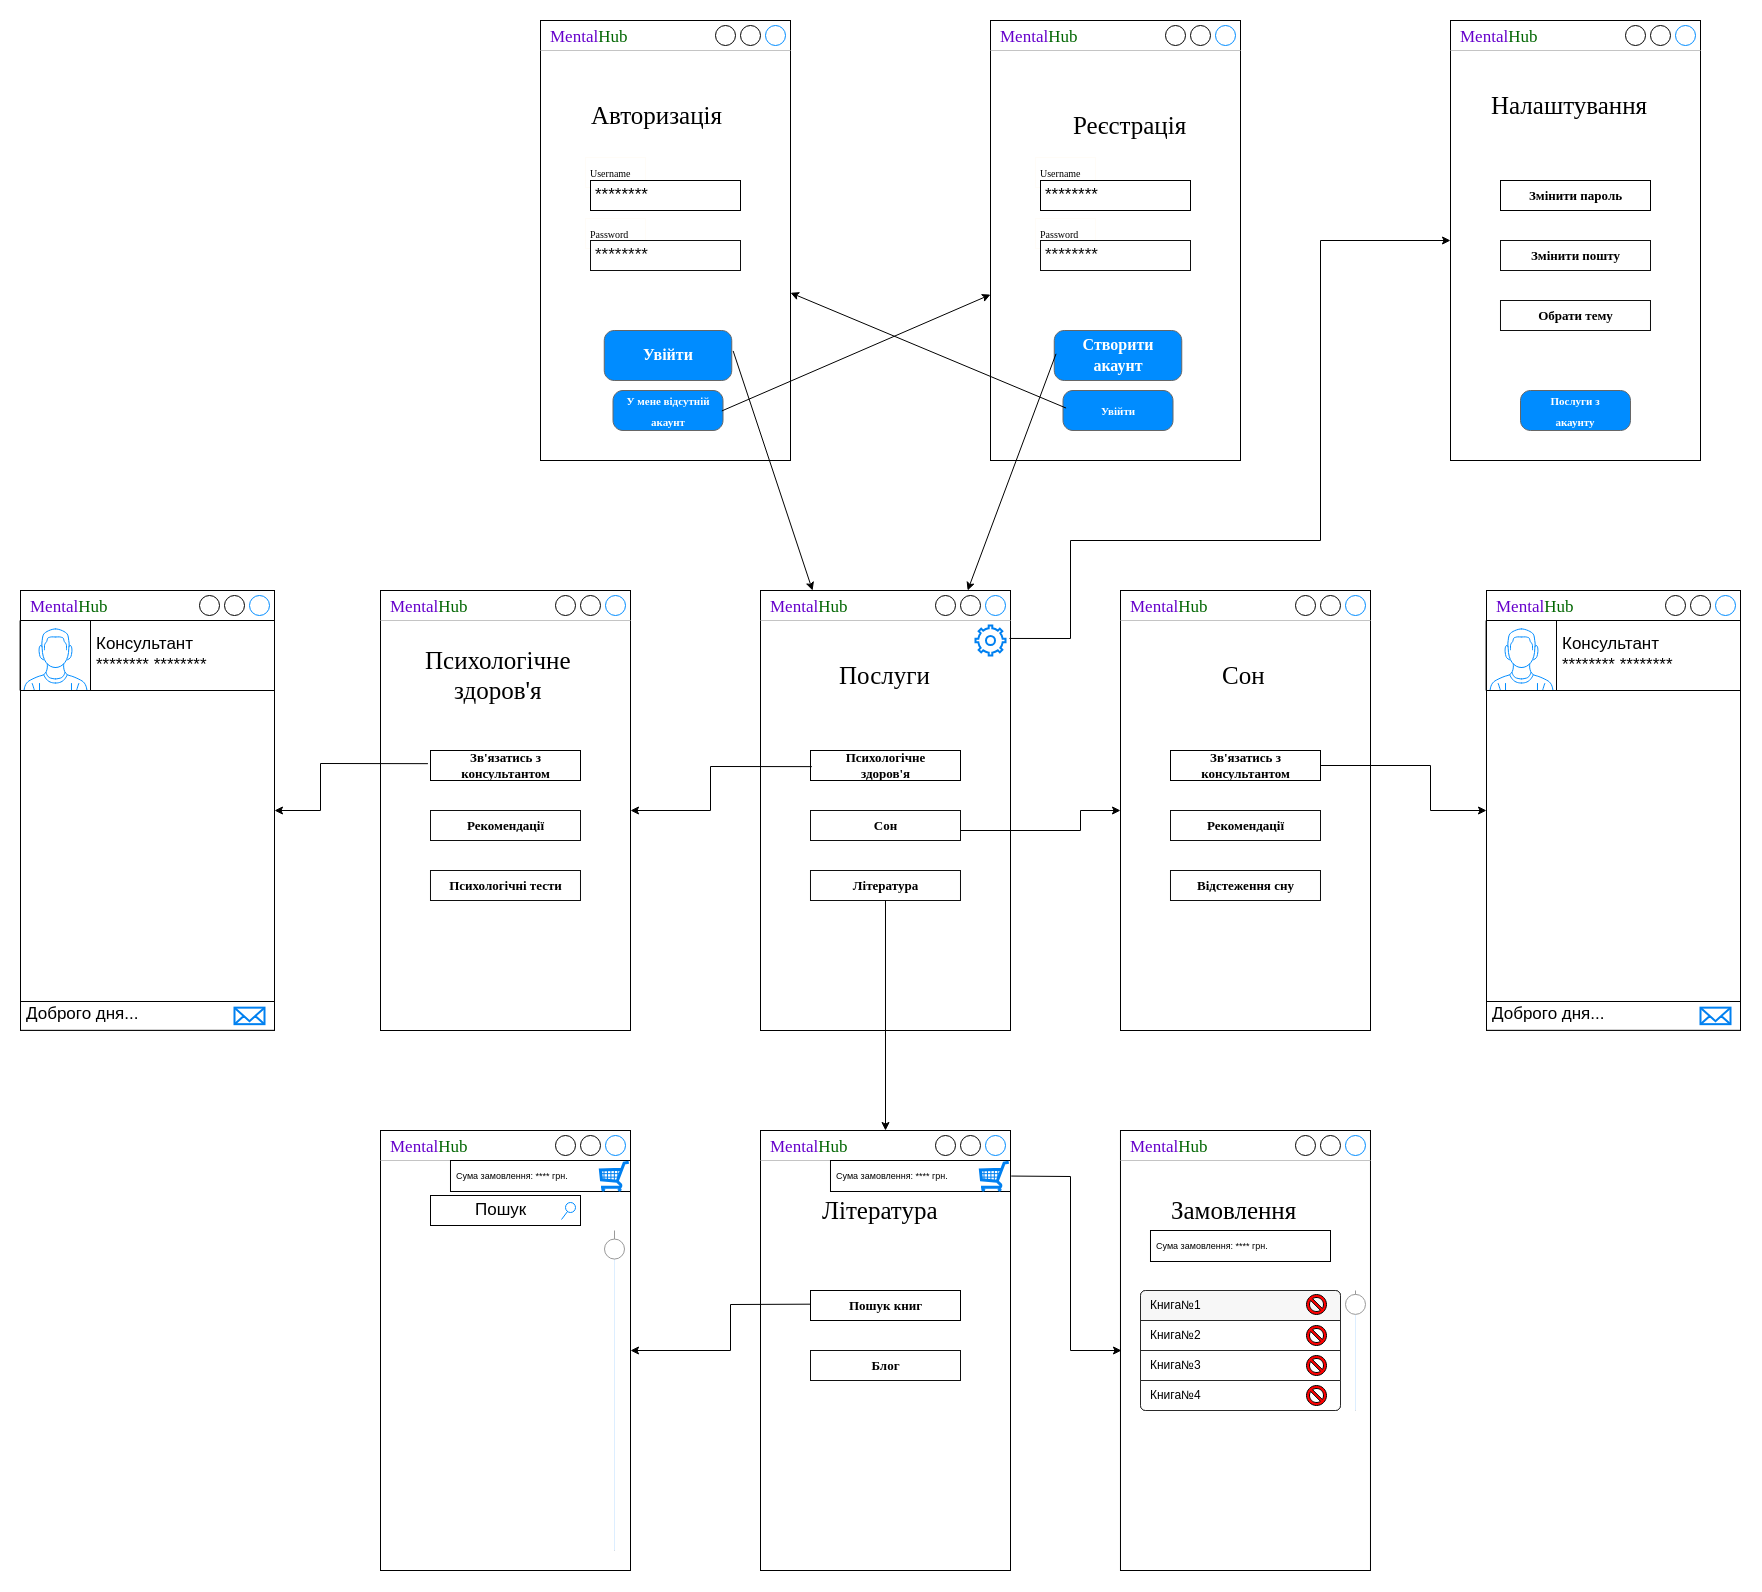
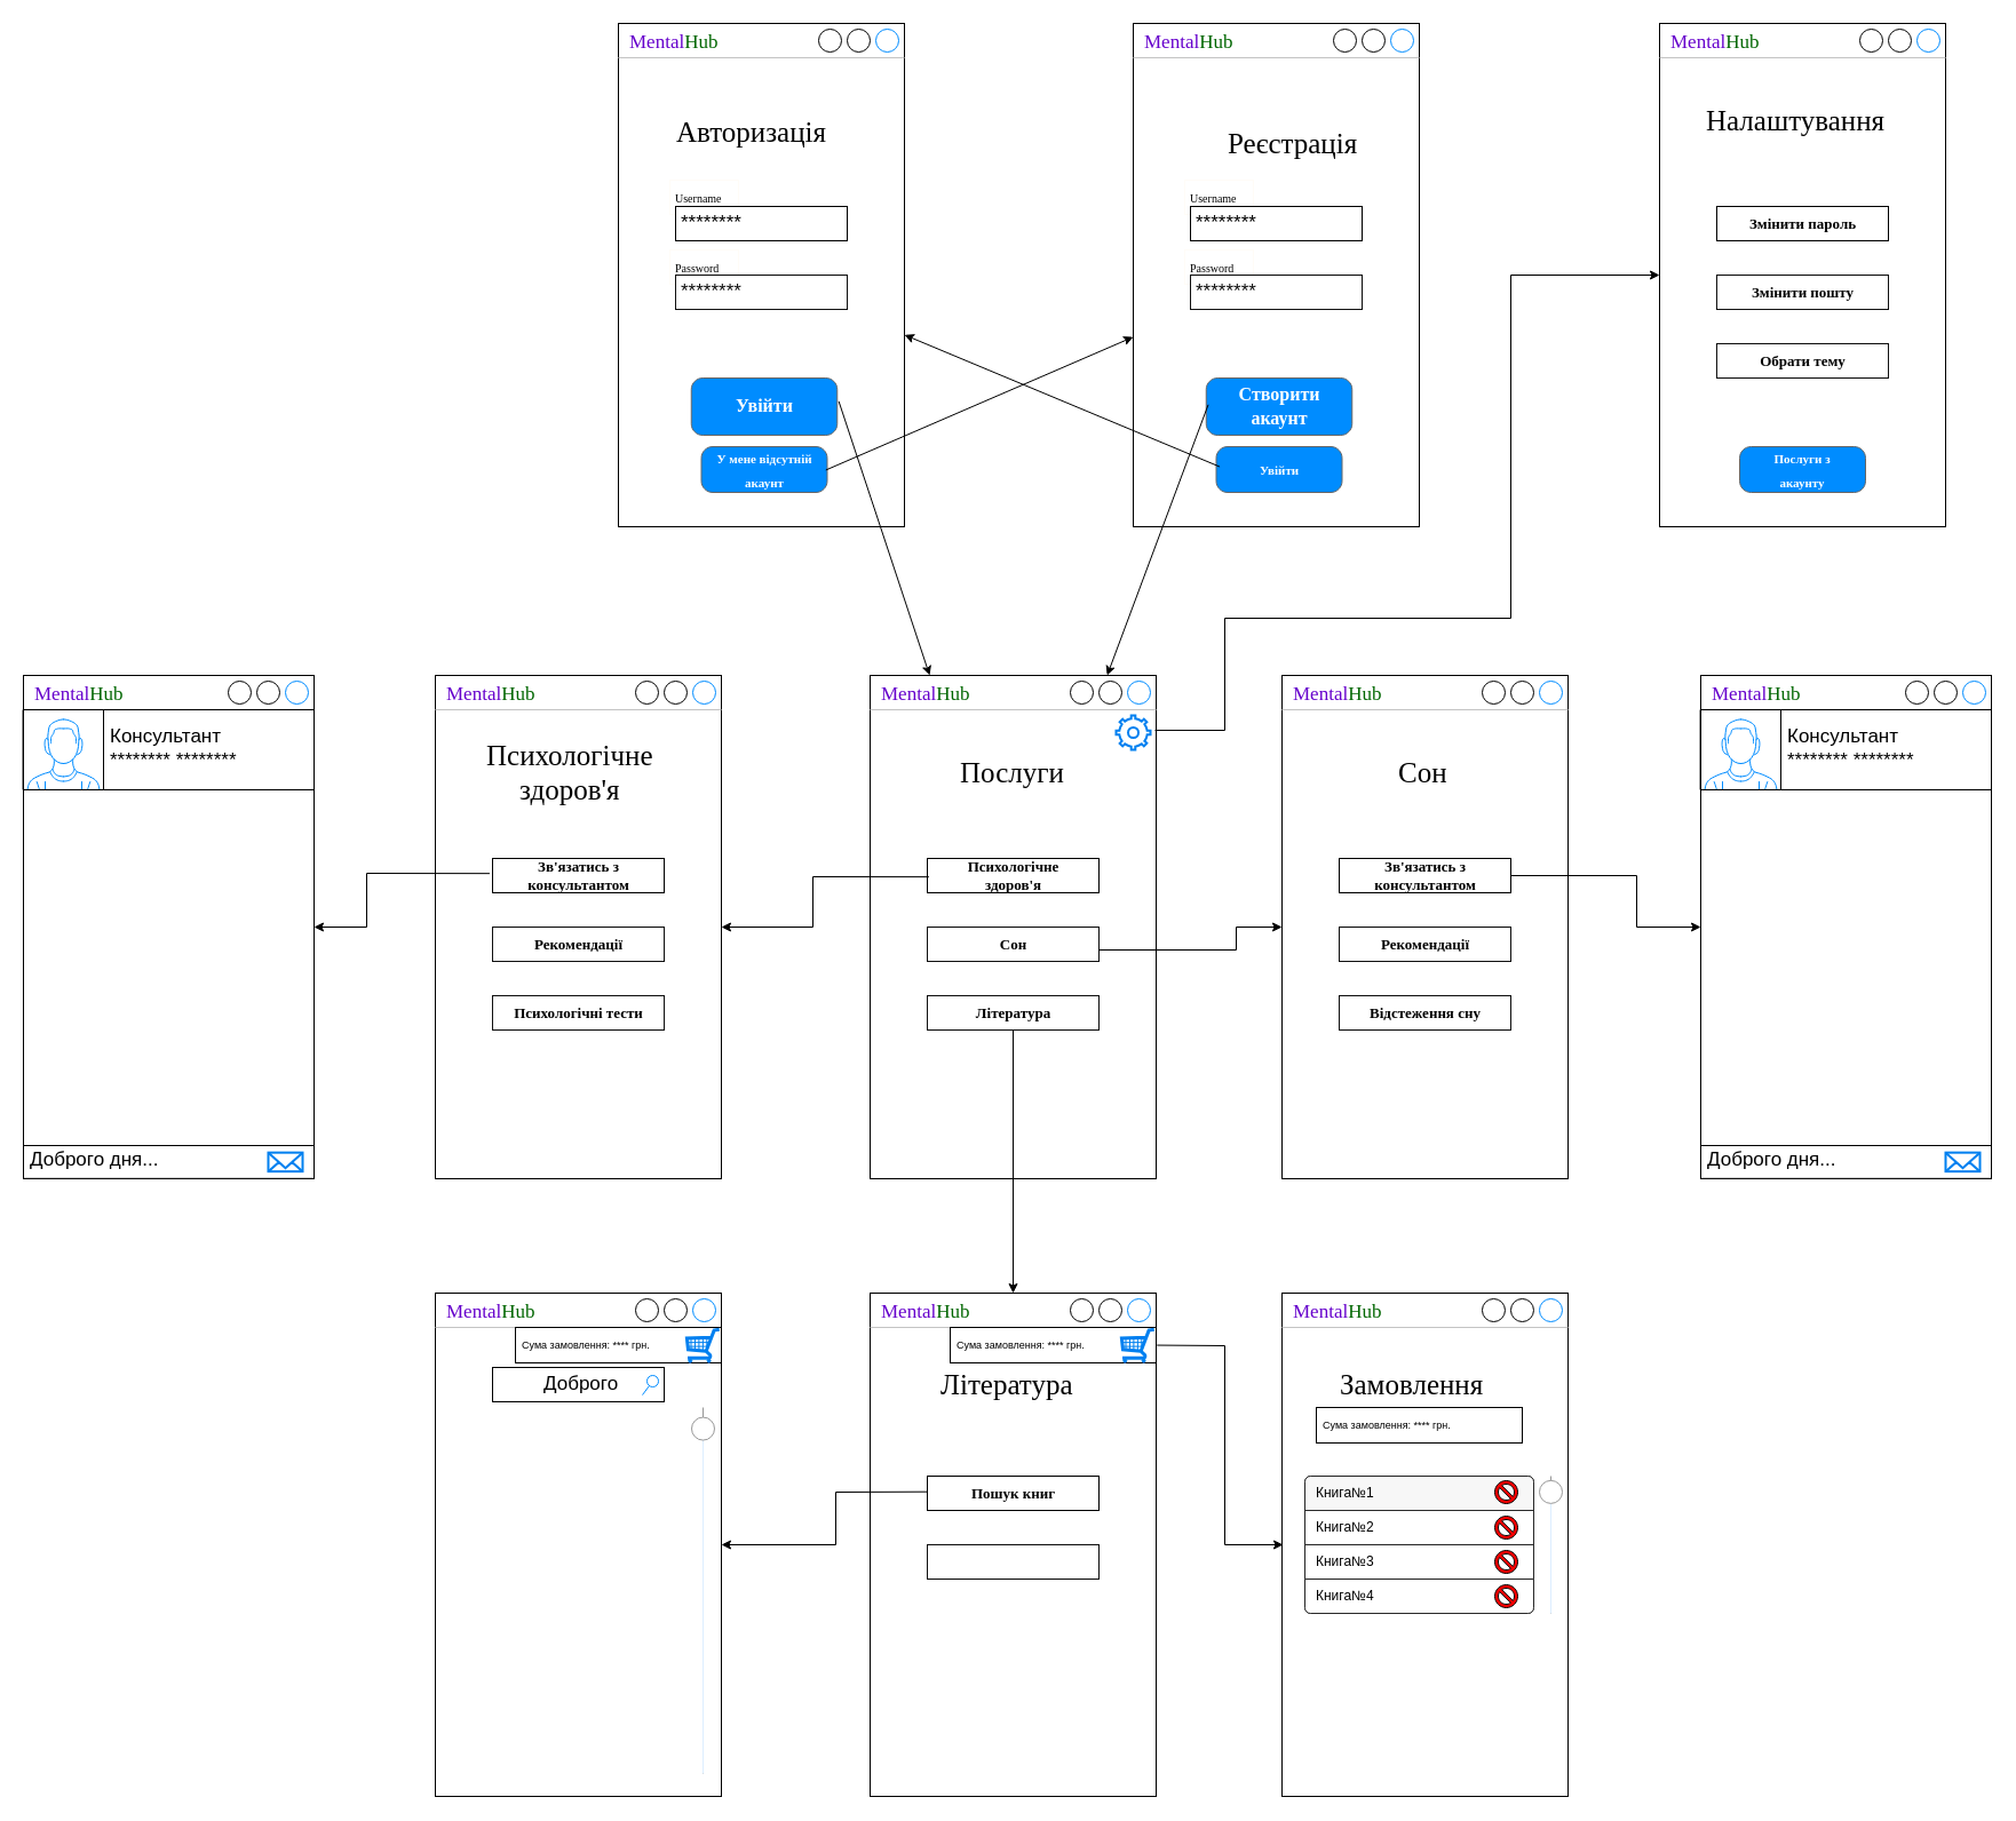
- <mxCell id="60" value="&lt;blockquote style=&quot;margin: 0 0 0 40px; border: none; padding: 0px;&quot;&gt;&lt;font color=&quot;#000000&quot;&gt;Пошук&lt;/font&gt;&lt;/blockquote&gt;" style="strokeWidth=1;shadow=0;dashed=0;align=center;html=1;shape=mxgraph.mockup.forms.searchBox;strokeColor=#000000;mainText=;strokeColor2=#008cff;fontColor=#666666;fontSize=17;align=left;spacingLeft=3;whiteSpace=wrap;" vertex="1" parent="1"><mxGeometry x="430" y="1195" width="150" height="30" as="geometry" /></mxCell>
+ <mxCell id="60" value="&lt;blockquote style=&quot;margin: 0 0 0 40px; border: none; padding: 0px;&quot;&gt;&lt;font color=&quot;#000000&quot;&gt;Доброго&lt;/font&gt;&lt;/blockquote&gt;" style="strokeWidth=1;shadow=0;dashed=0;align=center;html=1;shape=mxgraph.mockup.forms.searchBox;strokeColor=#000000;mainText=;strokeColor2=#008cff;fontColor=#666666;fontSize=17;align=left;spacingLeft=3;whiteSpace=wrap;" vertex="1" parent="1"><mxGeometry x="430" y="1195" width="150" height="30" as="geometry" /></mxCell>
- <mxCell id="46" value="&lt;font size=&quot;1&quot; face=&quot;Ubuntu&quot;&gt;&lt;b style=&quot;font-size: 13px;&quot;&gt;Блог&lt;/b&gt;&lt;/font&gt;" style="text;html=1;align=center;verticalAlign=middle;resizable=0;points=[];autosize=1;strokeColor=none;fillColor=none;" vertex="1" parent="1"><mxGeometry x="859.99" y="1350" width="50" height="30" as="geometry" /></mxCell>
